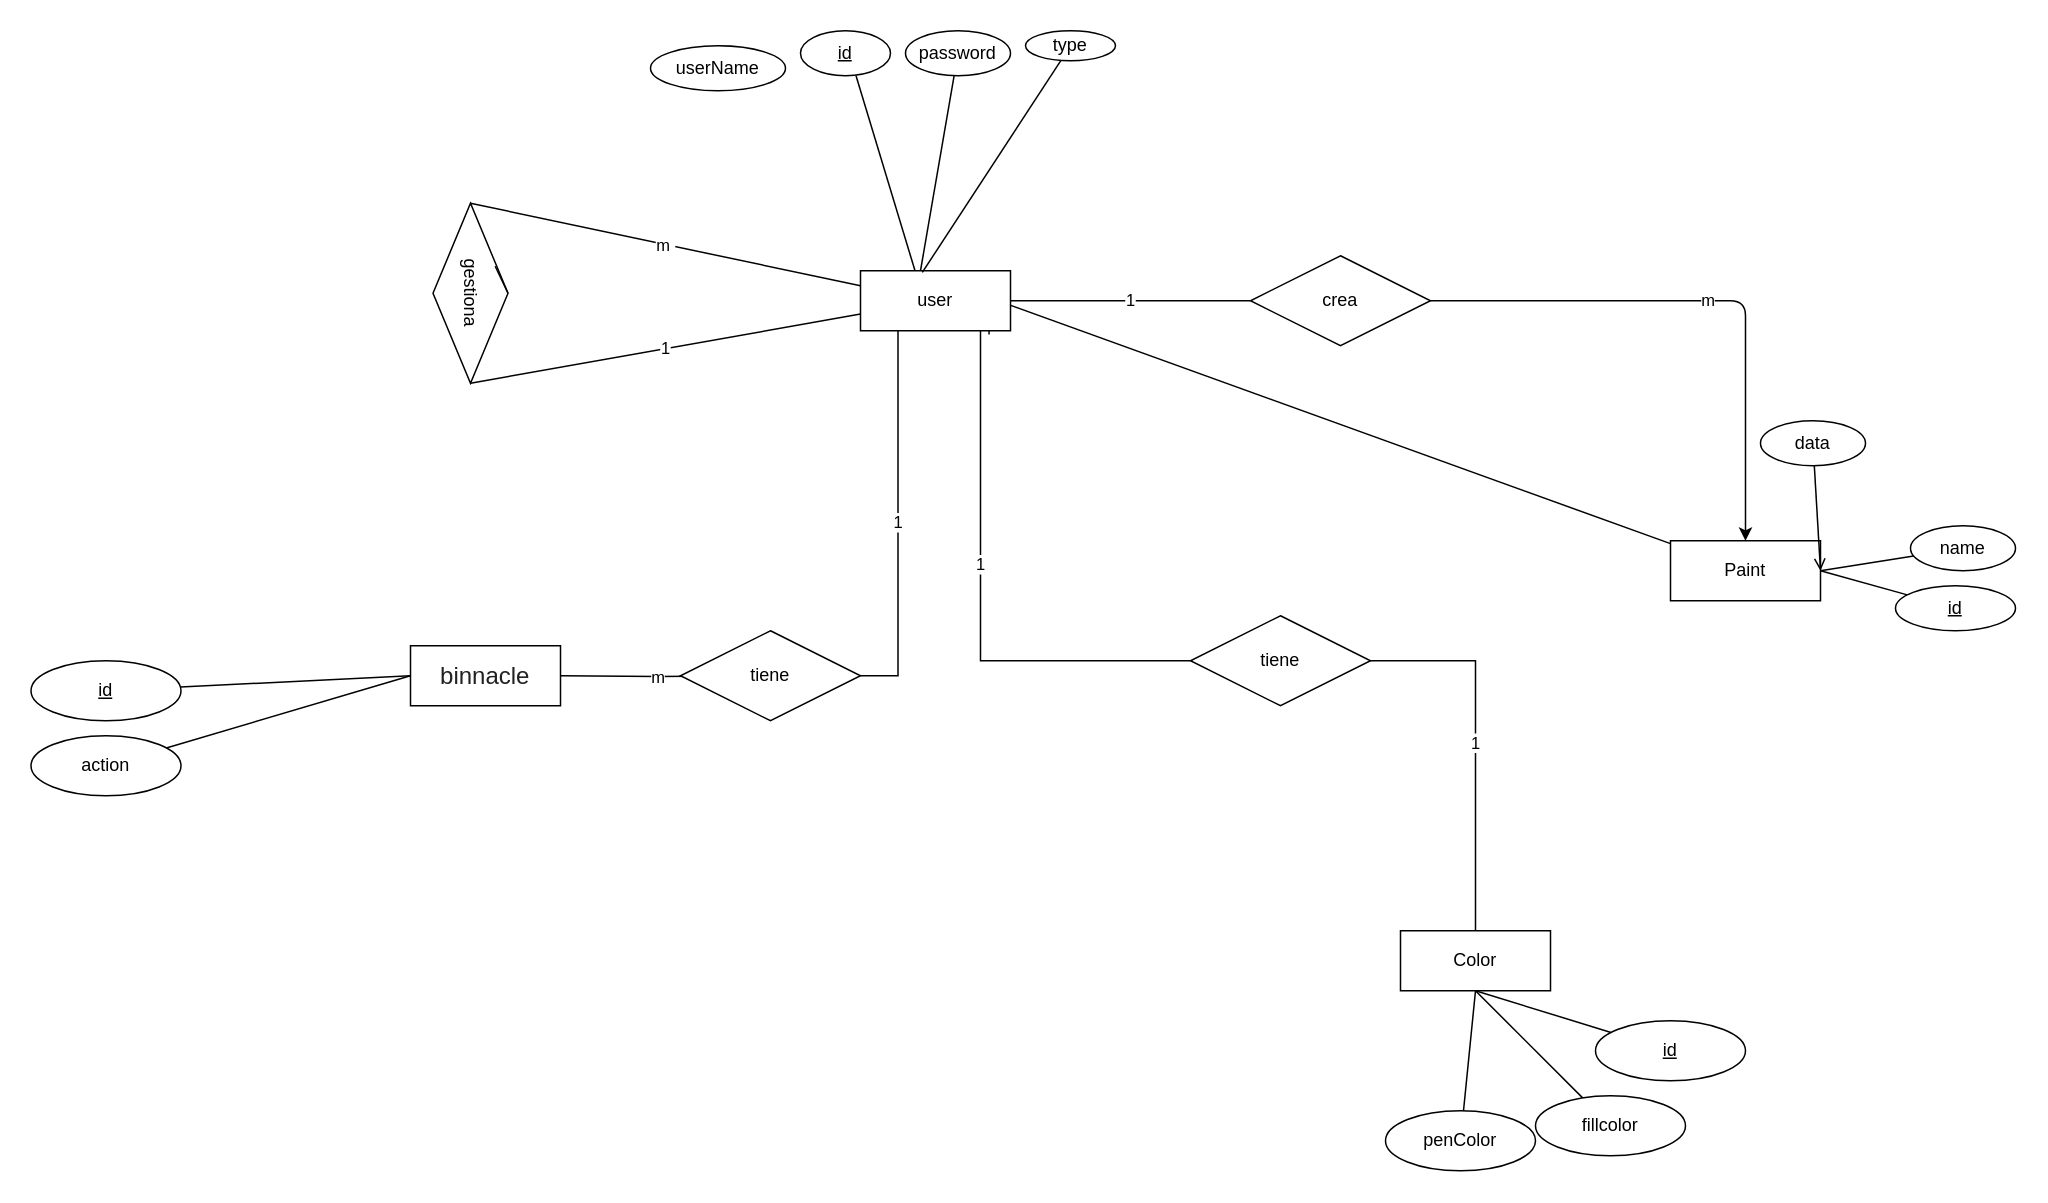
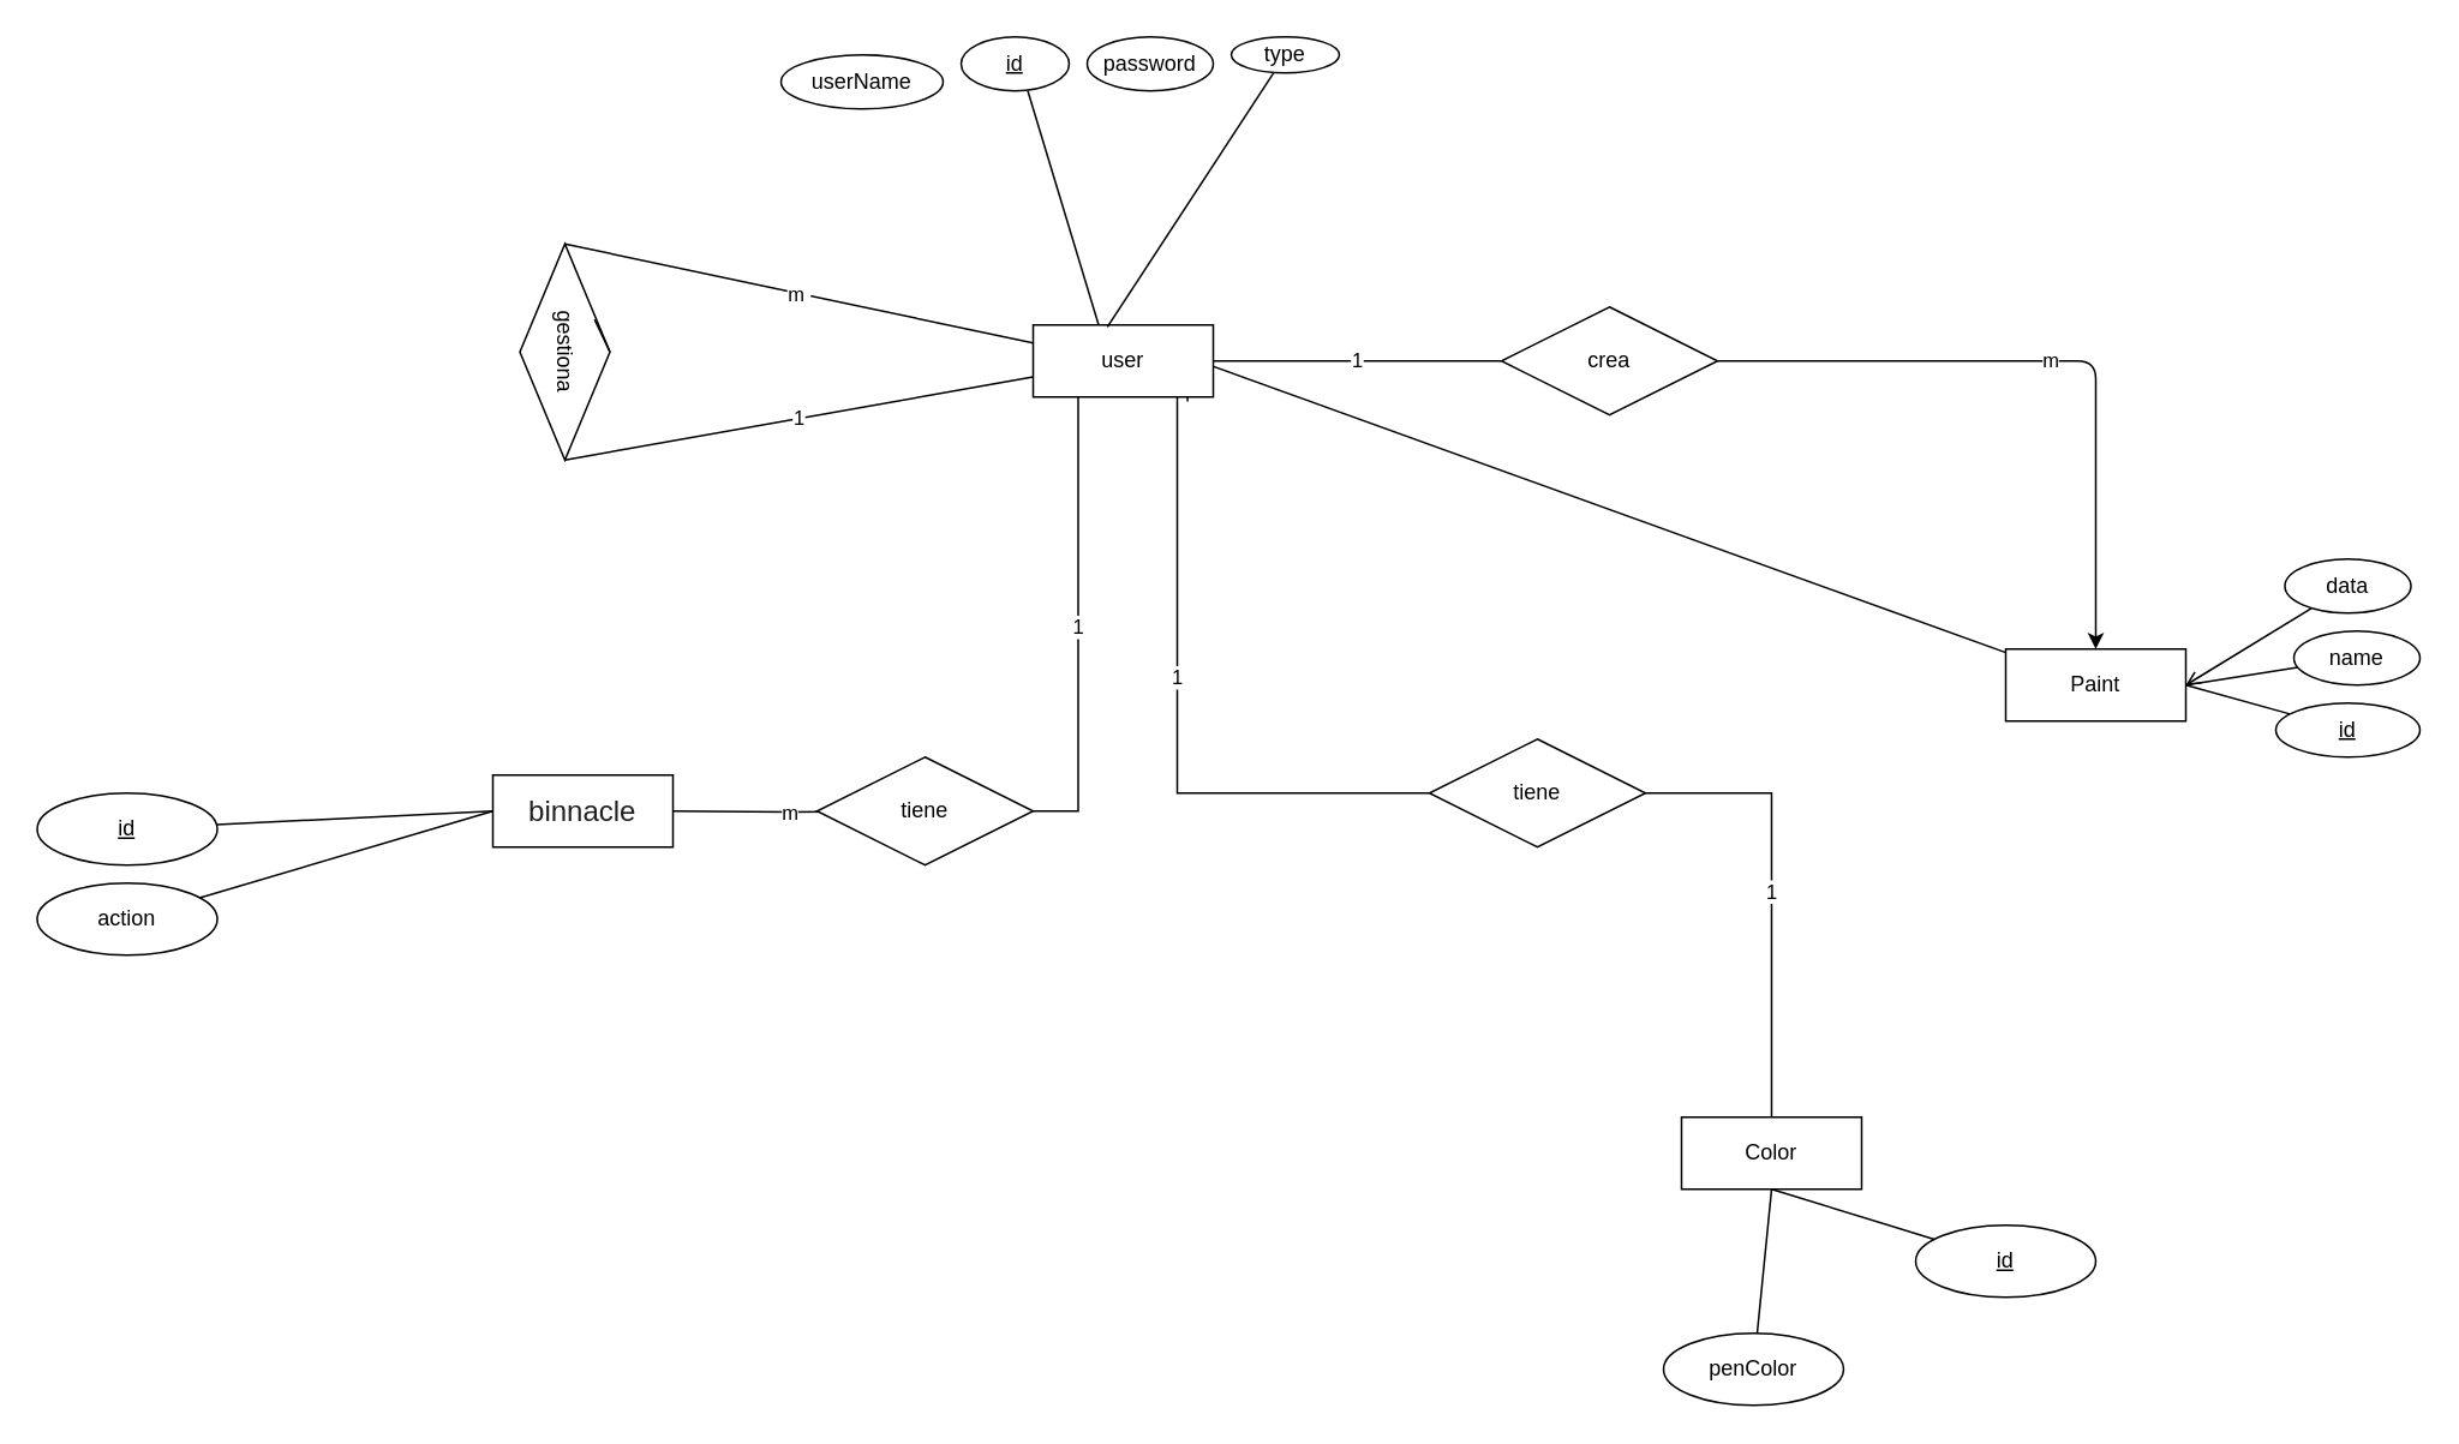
- <mxCell id="25" style="edgeStyle=none;rounded=0;orthogonalLoop=1;jettySize=auto;html=1;entryX=0.4;entryY=0;entryDx=0;entryDy=0;entryPerimeter=0;endArrow=none;endFill=0;" parent="1" source="26" target="7" edge="1"><mxGeometry relative="1" as="geometry" /></mxCell>
- <mxCell id="20" value="data" style="ellipse;whiteSpace=wrap;html=1;align=center;" parent="1" vertex="1"><mxGeometry x="1173" y="280" width="70" height="30" as="geometry" /></mxCell>
+ <mxCell id="20" value="data" style="ellipse;whiteSpace=wrap;html=1;align=center;" parent="1" vertex="1"><mxGeometry x="1268" y="310" width="70" height="30" as="geometry" /></mxCell>
- <mxCell id="36" style="edgeStyle=none;rounded=0;orthogonalLoop=1;jettySize=auto;html=1;endArrow=none;endFill=0;entryX=0.5;entryY=1;entryDx=0;entryDy=0;" parent="1" source="37" target="35" edge="1"><mxGeometry relative="1" as="geometry"><mxPoint x="982.49" y="669.553" as="targetPoint" /></mxGeometry></mxCell>
- <mxCell id="37" value="fillcolor" style="ellipse;whiteSpace=wrap;html=1;align=center;" parent="1" vertex="1"><mxGeometry x="1023" y="730" width="100" height="40" as="geometry" /></mxCell>
